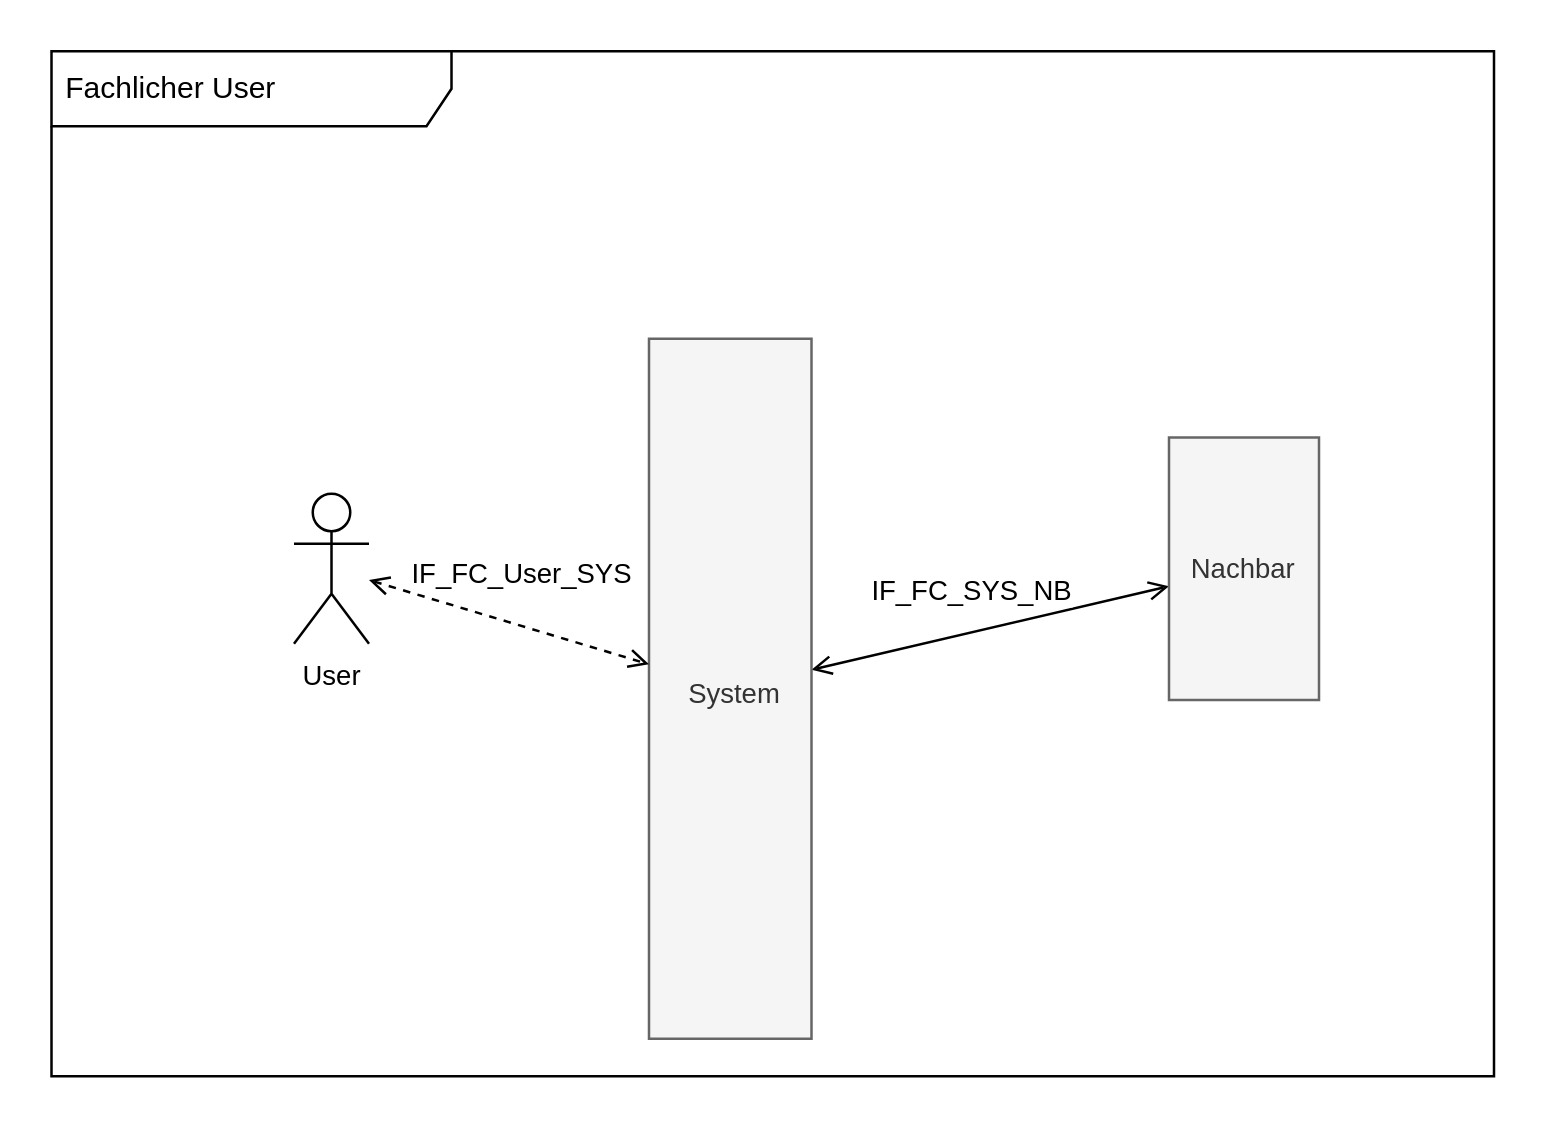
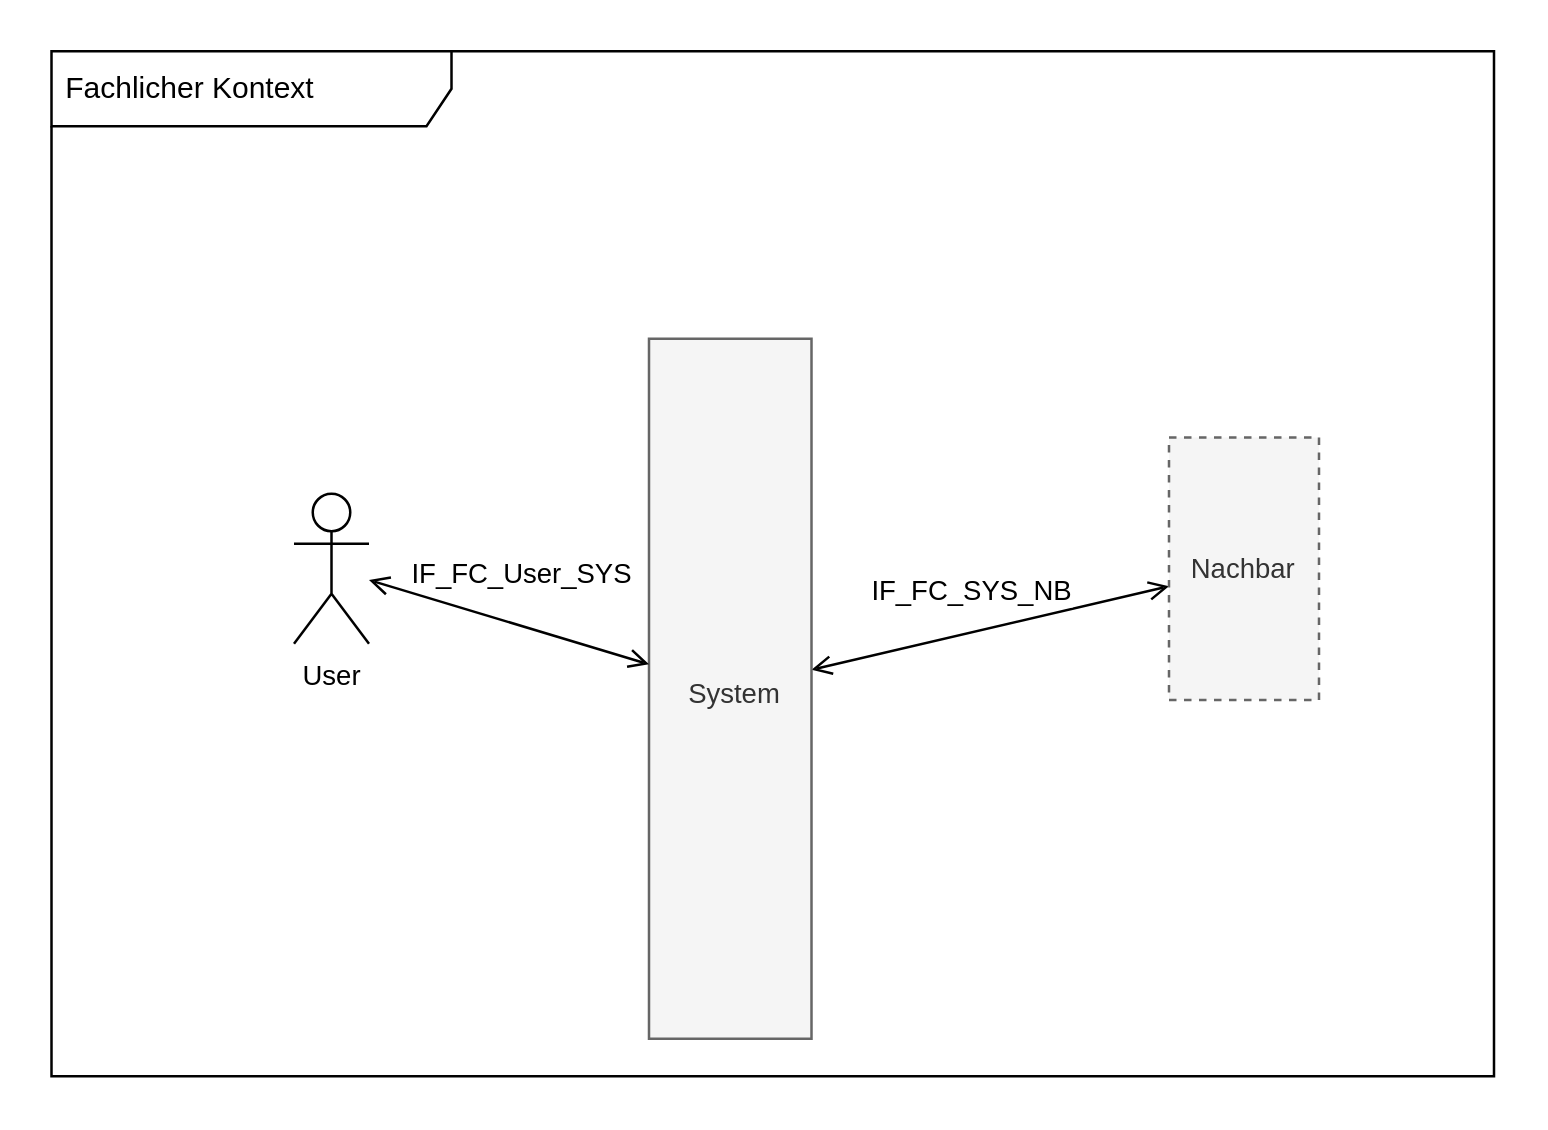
- <mxCell id="2" value="Fachlicher User" style="shape=umlFrame;whiteSpace=wrap;html=1;pointerEvents=0;recursiveResize=0;container=1;collapsible=0;width=160;fillColor=none;align=left;spacingLeft=4;" parent="1" vertex="1"><mxGeometry x="20" width="577" height="410" as="geometry" y="20" /></mxCell>
+ <mxCell id="2" value="Fachlicher Kontext" style="shape=umlFrame;whiteSpace=wrap;html=1;pointerEvents=0;recursiveResize=0;container=1;collapsible=0;width=160;fillColor=none;align=left;spacingLeft=4;" parent="1" vertex="1"><mxGeometry x="20" width="577" height="410" as="geometry" y="20" /></mxCell>
- <mxCell id="10" value="Nachbar" style="rounded=0;whiteSpace=wrap;html=1;fontFamily=Helvetica;fontSize=11;fontColor=#333333;labelBackgroundColor=none;fillColor=#f5f5f5;strokeColor=#666666;" vertex="1" parent="3"><mxGeometry x="467" y="174.5" width="60" height="105" as="geometry" /></mxCell>
+ <mxCell id="10" value="Nachbar" style="rounded=0;whiteSpace=wrap;html=1;fontFamily=Helvetica;fontSize=11;fontColor=#333333;labelBackgroundColor=none;fillColor=#f5f5f5;strokeColor=#666666;dashed=1;" vertex="1" parent="3"><mxGeometry x="467" y="174.5" width="60" height="105" as="geometry" /></mxCell>
- <mxCell id="7" style="edgeStyle=none;html=1;endArrow=open;endFill=0;startArrow=open;startFill=0;dashed=1;" edge="1" parent="3" source="9" target="6"><mxGeometry relative="1" as="geometry" /></mxCell>
+ <mxCell id="7" style="edgeStyle=none;html=1;endArrow=open;endFill=0;startArrow=open;startFill=0;" edge="1" parent="3" source="9" target="6"><mxGeometry relative="1" as="geometry" /></mxCell>
